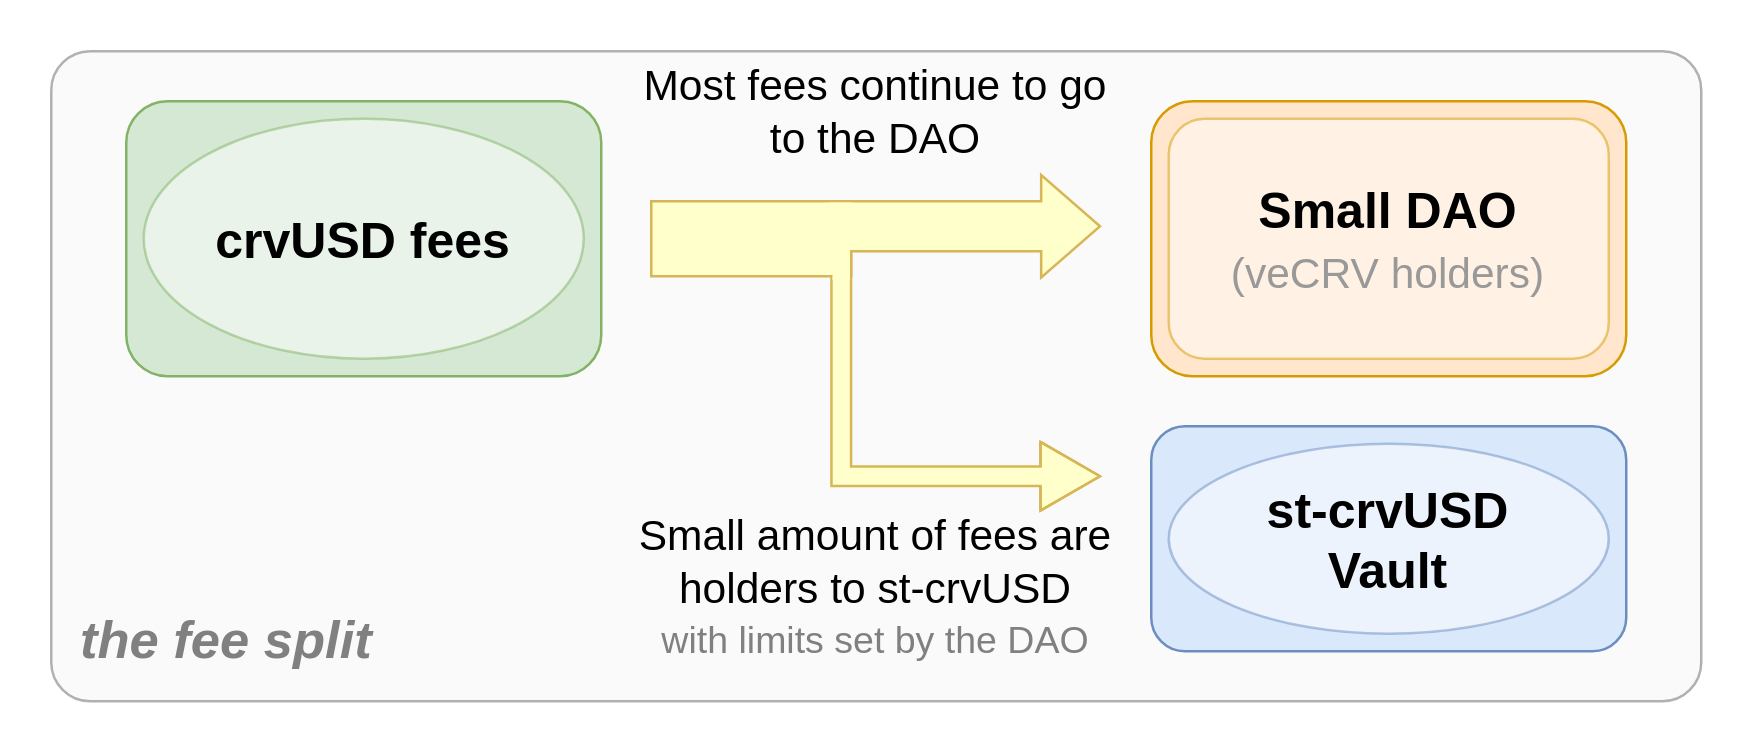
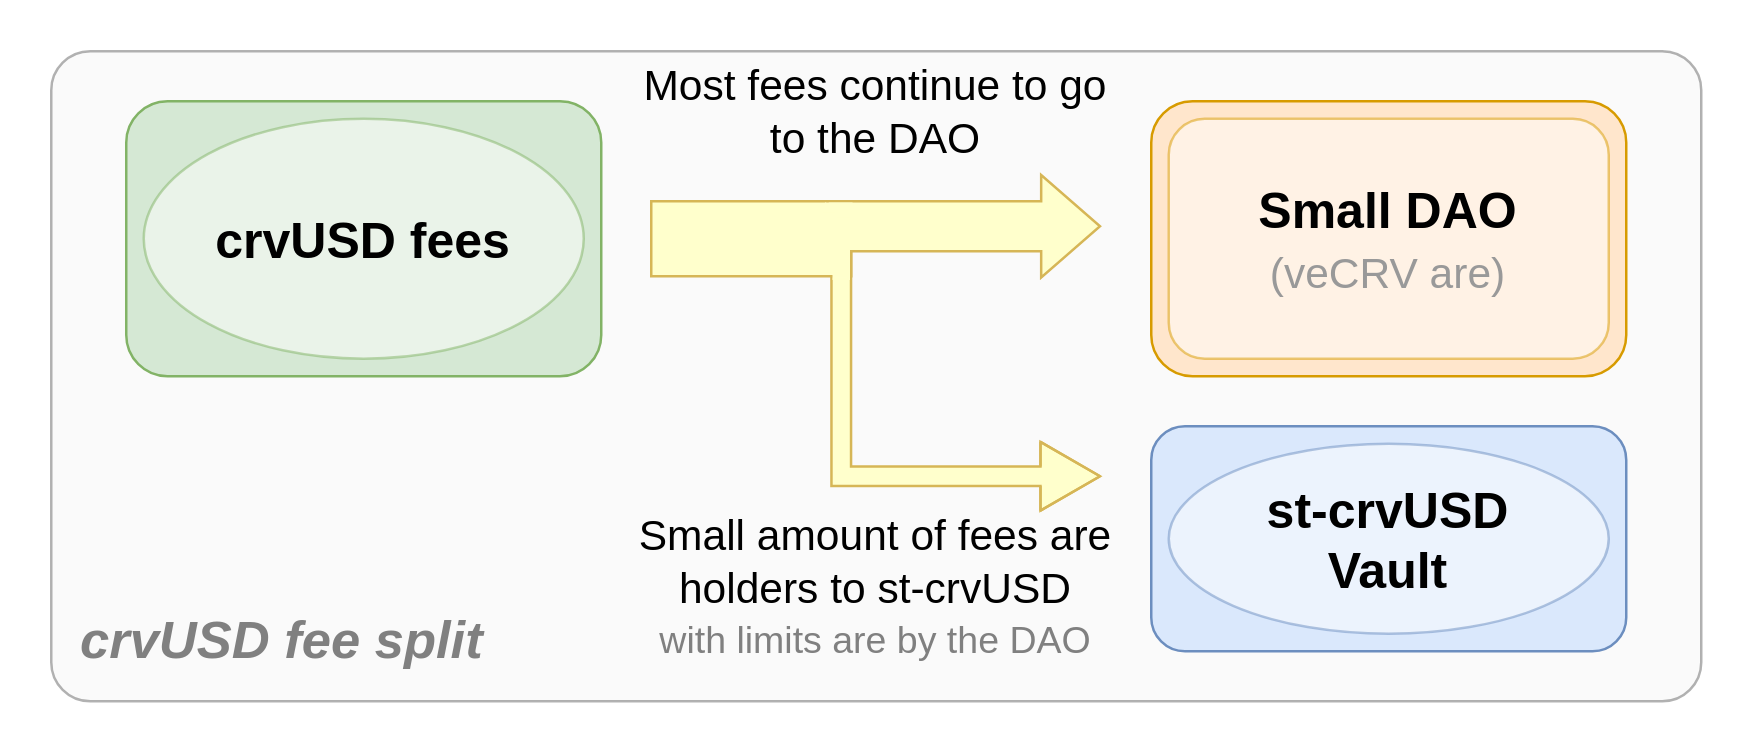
- <mxCell id="21" value="&lt;span style=&quot;font-size: 17px;&quot;&gt;(veCRV holders)&lt;/span&gt;" style="text;html=1;strokeColor=none;fillColor=none;align=center;verticalAlign=middle;whiteSpace=wrap;rounded=0;fontColor=#999999;" vertex="1" parent="1"><mxGeometry x="470" y="90" width="170" height="40" as="geometry" /></mxCell>
+ <mxCell id="21" value="&lt;span style=&quot;font-size: 17px;&quot;&gt;(veCRV are)&lt;/span&gt;" style="text;html=1;strokeColor=none;fillColor=none;align=center;verticalAlign=middle;whiteSpace=wrap;rounded=0;fontColor=#999999;" vertex="1" parent="1"><mxGeometry x="470" y="90" width="170" height="40" as="geometry" /></mxCell>
- <mxCell id="18" value="&lt;font style=&quot;font-size: 21px;&quot; color=&quot;#808080&quot;&gt;the fee split&lt;/font&gt;" style="text;html=1;strokeColor=none;fillColor=none;align=left;verticalAlign=middle;whiteSpace=wrap;rounded=0;fontStyle=3;fontSize=15;" parent="1" vertex="1"><mxGeometry x="30" y="240" width="250" height="30" as="geometry" /></mxCell>
+ <mxCell id="18" value="&lt;font style=&quot;font-size: 21px;&quot; color=&quot;#808080&quot;&gt;crvUSD fee split&lt;/font&gt;" style="text;html=1;strokeColor=none;fillColor=none;align=left;verticalAlign=middle;whiteSpace=wrap;rounded=0;fontStyle=3;fontSize=15;" parent="1" vertex="1"><mxGeometry x="30" y="240" width="250" height="30" as="geometry" /></mxCell>
- <mxCell id="20" value="&lt;font color=&quot;#808080&quot; style=&quot;font-size: 15px;&quot;&gt;with limits set by the DAO&lt;/font&gt;" style="text;html=1;strokeColor=none;fillColor=none;align=center;verticalAlign=middle;whiteSpace=wrap;rounded=0;" parent="1" vertex="1"><mxGeometry x="250" y="240" width="200" height="30" as="geometry" /></mxCell>
+ <mxCell id="20" value="&lt;font color=&quot;#808080&quot; style=&quot;font-size: 15px;&quot;&gt;with limits are by the DAO&lt;/font&gt;" style="text;html=1;strokeColor=none;fillColor=none;align=center;verticalAlign=middle;whiteSpace=wrap;rounded=0;" parent="1" vertex="1"><mxGeometry x="250" y="240" width="200" height="30" as="geometry" /></mxCell>
